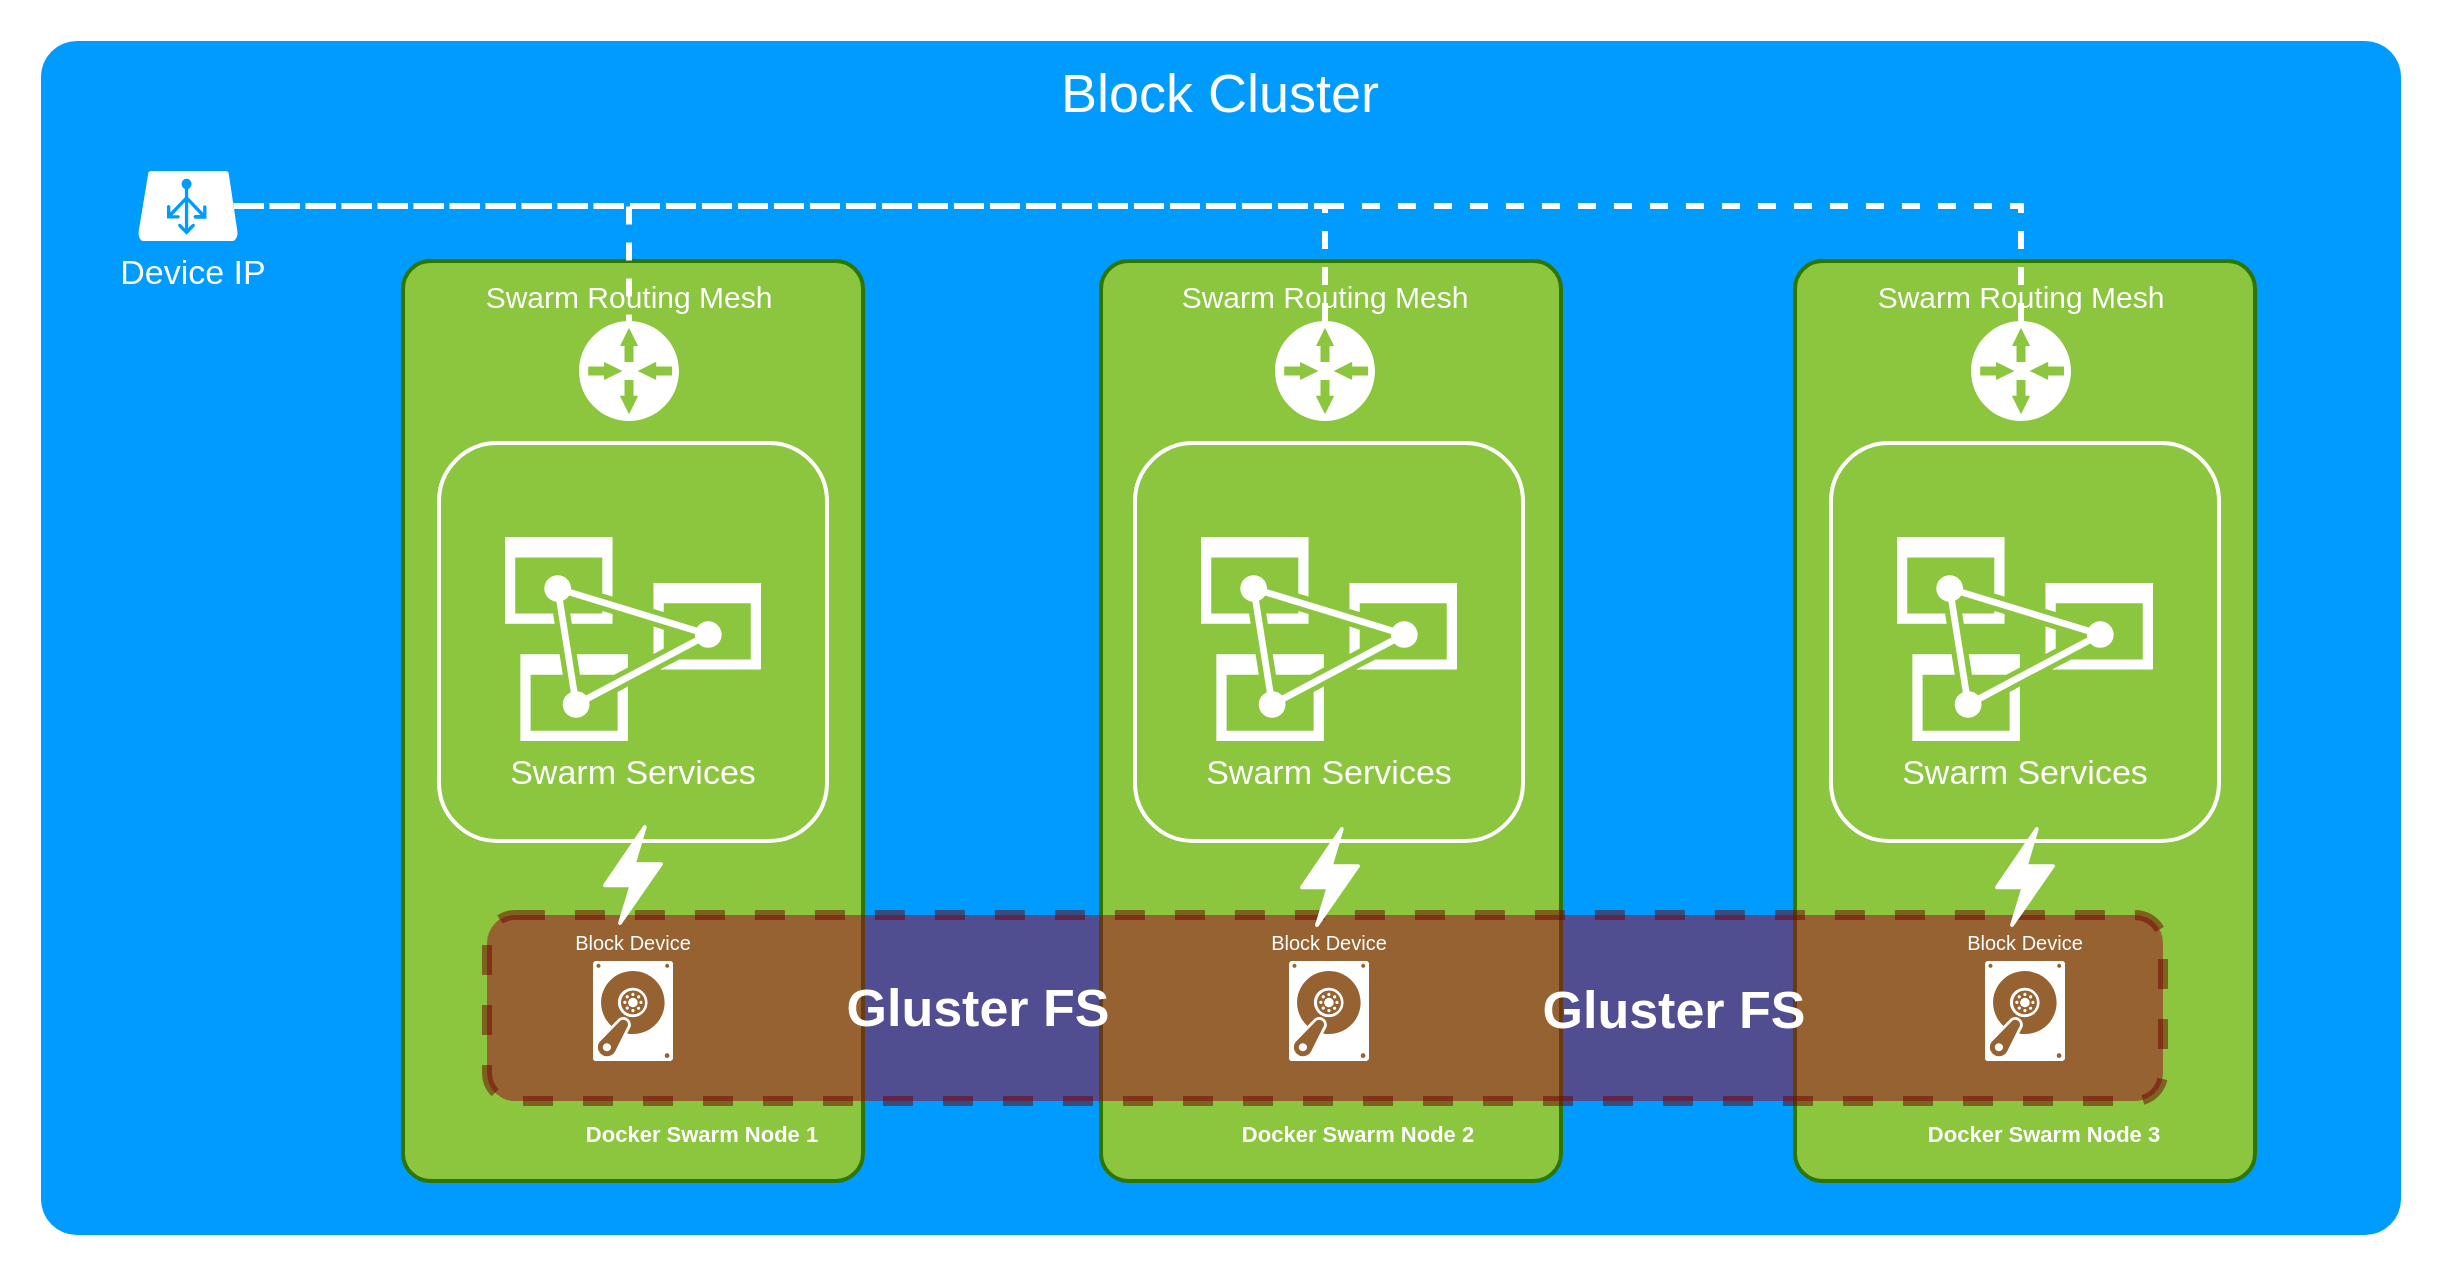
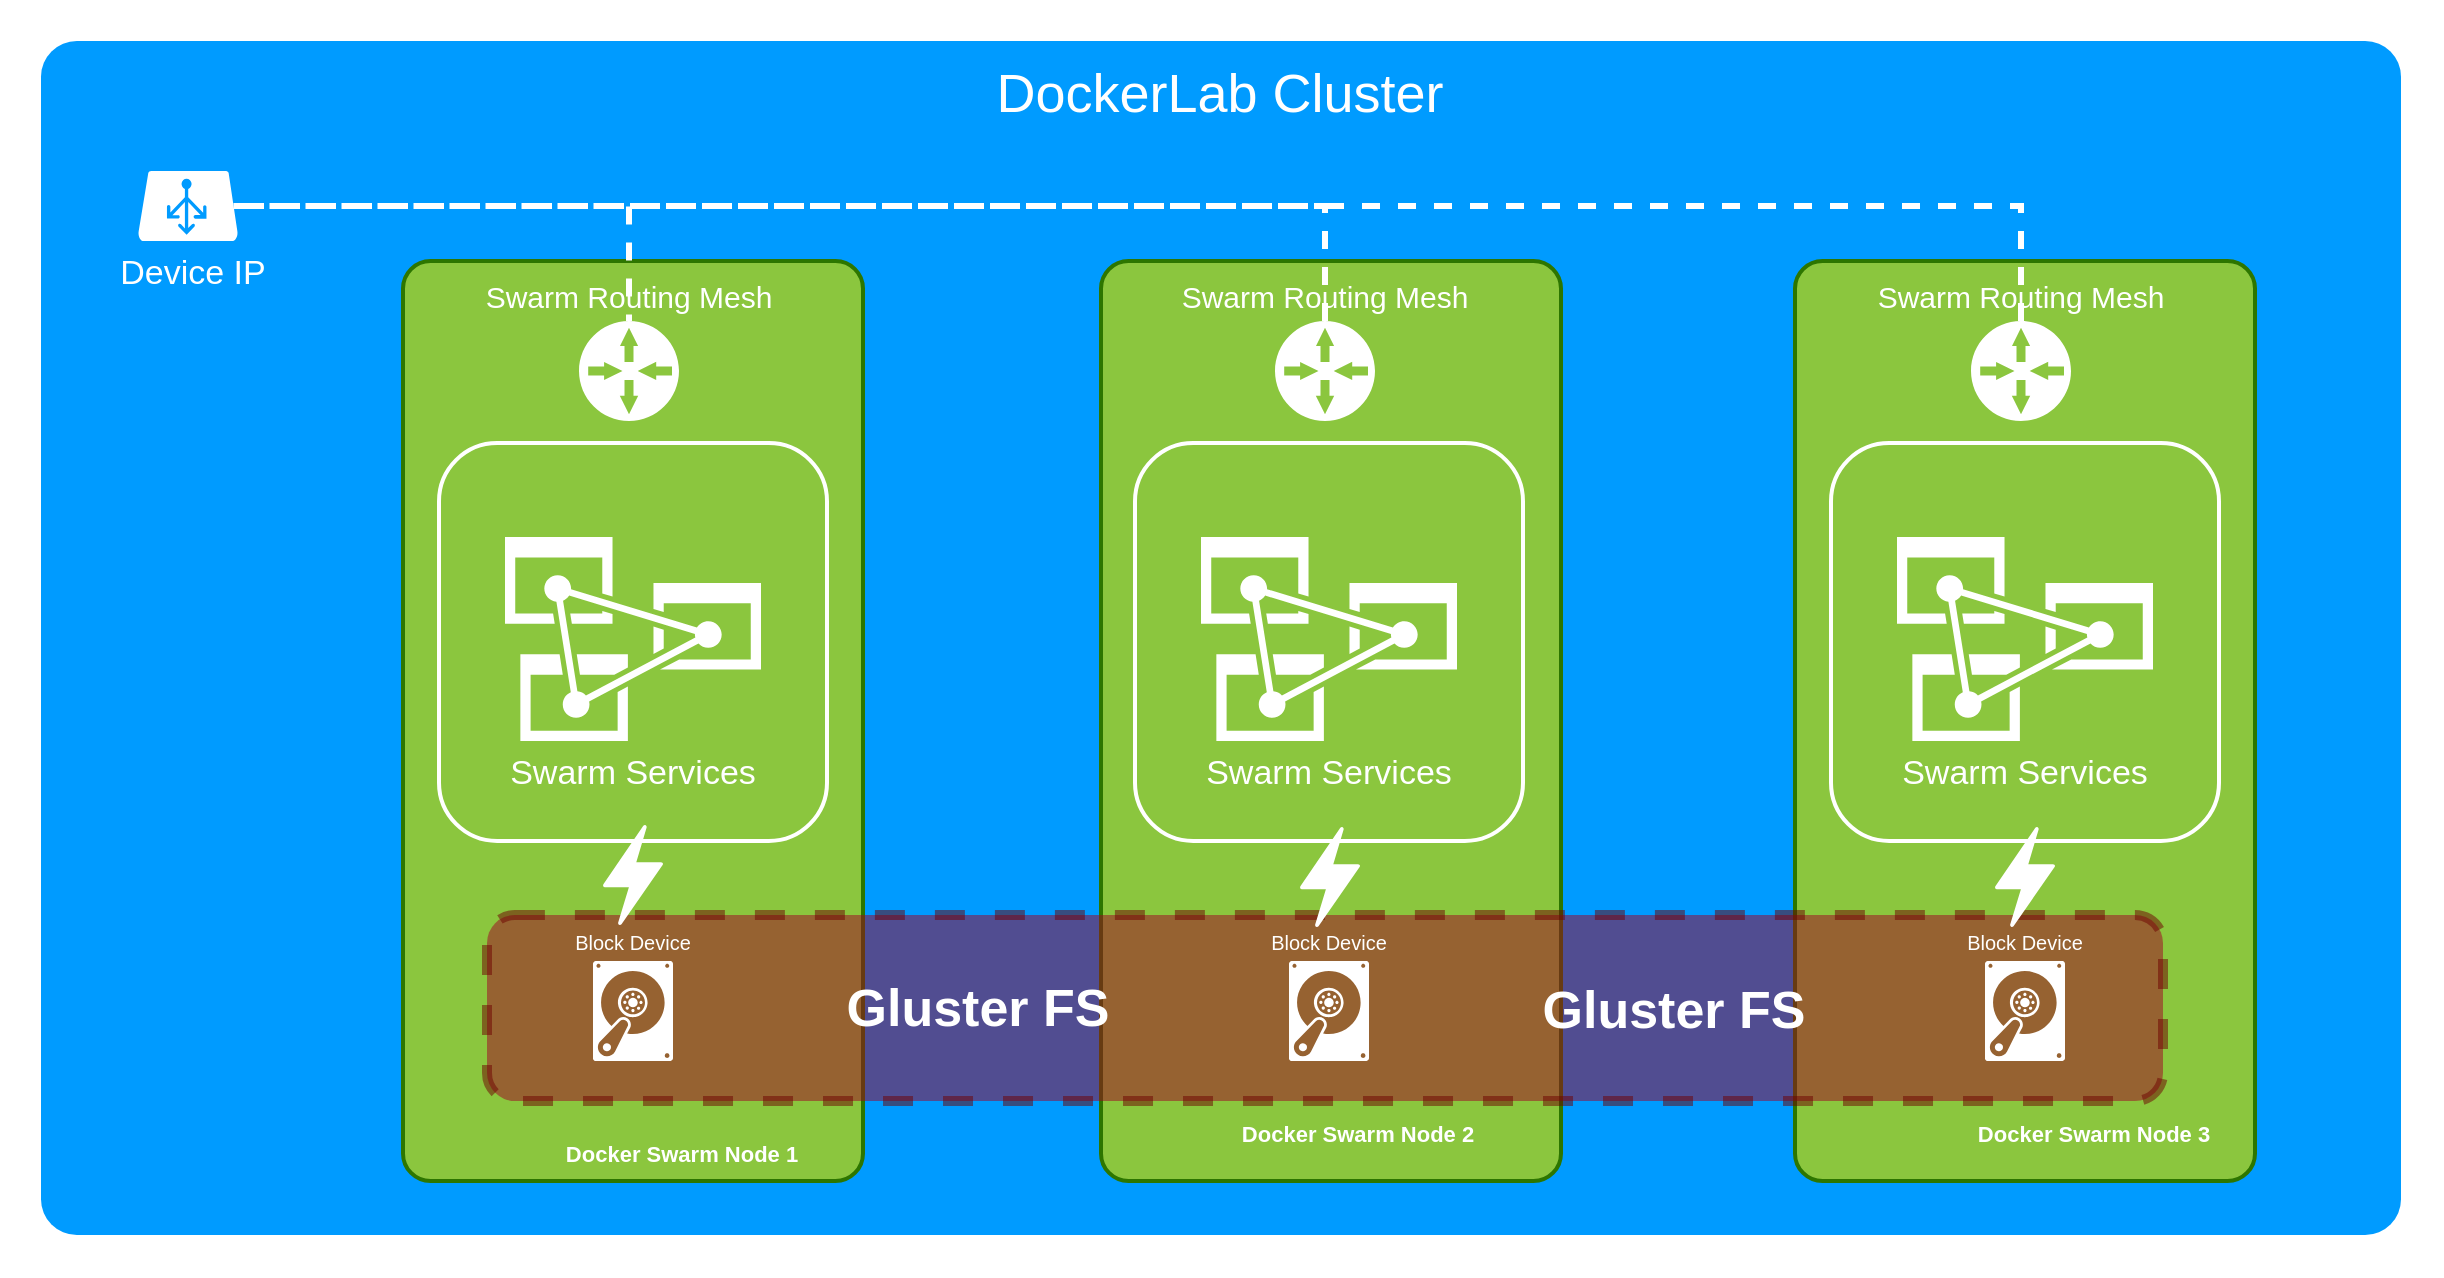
- <mxCell id="2" value="&lt;font style=&quot;font-size: 27px&quot;&gt;Block Cluster&lt;/font&gt;" style="whiteSpace=wrap;html=1;rounded=1;shadow=0;strokeColor=none;strokeWidth=2;fillColor=#009BFF;fontSize=20;fontColor=#FFFFFF;align=center;arcSize=3;verticalAlign=top;spacingTop=4;" parent="1" vertex="1"><mxGeometry x="20" y="20" width="1180" height="597" as="geometry" /></mxCell>
+ <mxCell id="2" value="&lt;font style=&quot;font-size: 27px&quot;&gt;DockerLab Cluster&lt;/font&gt;" style="whiteSpace=wrap;html=1;rounded=1;shadow=0;strokeColor=none;strokeWidth=2;fillColor=#009BFF;fontSize=20;fontColor=#FFFFFF;align=center;arcSize=3;verticalAlign=top;spacingTop=4;" parent="1" vertex="1"><mxGeometry x="20" y="20" width="1180" height="597" as="geometry" /></mxCell>
- <mxCell id="13" value="Docker Swarm Node 1" style="text;html=1;strokeColor=none;fillColor=none;align=center;verticalAlign=middle;whiteSpace=wrap;rounded=1;shadow=0;fontSize=11;fontColor=#FFFFFF;fontStyle=1" parent="1" vertex="1"><mxGeometry x="283" y="557" width="136" height="20" as="geometry" /></mxCell>
+ <mxCell id="13" value="Docker Swarm Node 1" style="text;html=1;strokeColor=none;fillColor=none;align=center;verticalAlign=middle;whiteSpace=wrap;rounded=1;shadow=0;fontSize=11;fontColor=#FFFFFF;fontStyle=1" parent="1" vertex="1"><mxGeometry x="273" y="567" width="136" height="20" as="geometry" /></mxCell>
- <mxCell id="19" value="Docker Swarm Node 3" style="text;html=1;strokeColor=none;fillColor=none;align=center;verticalAlign=middle;whiteSpace=wrap;rounded=1;shadow=0;fontSize=11;fontColor=#FFFFFF;fontStyle=1" vertex="1" parent="1"><mxGeometry x="954" y="557" width="136" height="20" as="geometry" /></mxCell>
+ <mxCell id="19" value="Docker Swarm Node 3" style="text;html=1;strokeColor=none;fillColor=none;align=center;verticalAlign=middle;whiteSpace=wrap;rounded=1;shadow=0;fontSize=11;fontColor=#FFFFFF;fontStyle=1" vertex="1" parent="1"><mxGeometry x="979" y="557" width="136" height="20" as="geometry" /></mxCell>
